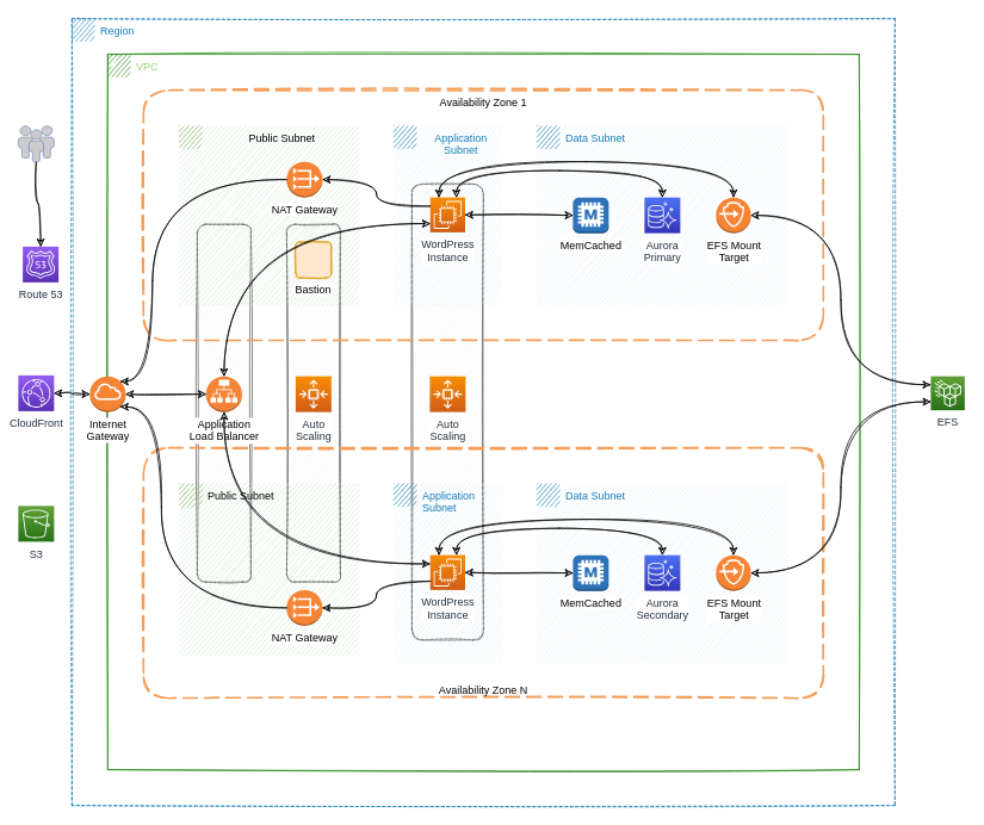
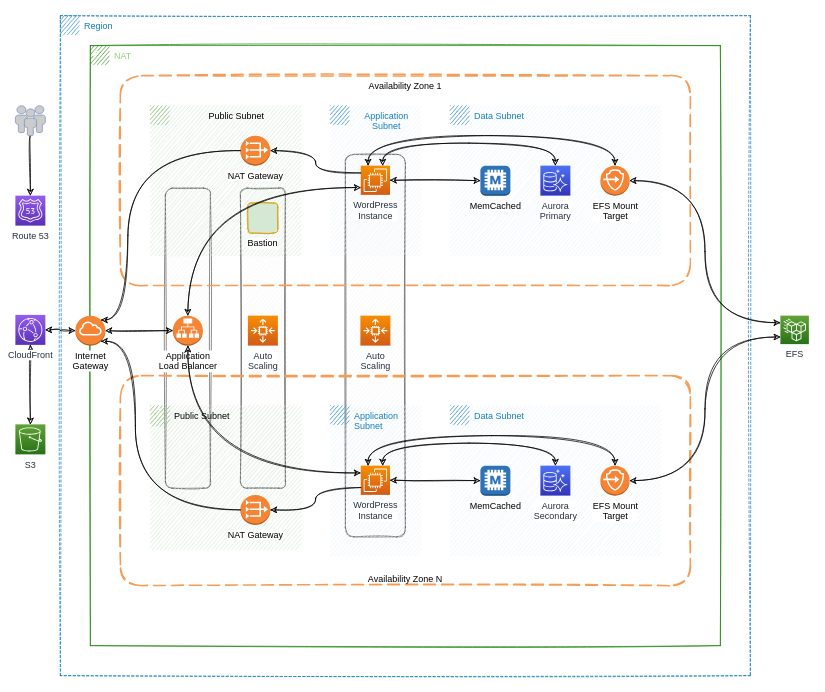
- <mxCell id="9" value="&lt;font color=&quot;#97d077&quot;&gt;VPC&lt;/font&gt;" style="points=[[0,0],[0.25,0],[0.5,0],[0.75,0],[1,0],[1,0.25],[1,0.5],[1,0.75],[1,1],[0.75,1],[0.5,1],[0.25,1],[0,1],[0,0.75],[0,0.5],[0,0.25]];outlineConnect=0;gradientColor=none;html=1;whiteSpace=wrap;fontSize=12;fontStyle=0;container=1;pointerEvents=0;collapsible=0;recursiveResize=0;shape=mxgraph.aws4.group;grIcon=mxgraph.aws4.group_vpc;strokeColor=#248814;fillColor=none;verticalAlign=top;align=left;spacingLeft=30;fontColor=#AAB7B8;dashed=0;sketch=1;" vertex="1" parent="8"><mxGeometry x="40" y="40" width="840" height="800" as="geometry" /></mxCell>
+ <mxCell id="9" value="&lt;font color=&quot;#97d077&quot;&gt;NAT&lt;/font&gt;" style="points=[[0,0],[0.25,0],[0.5,0],[0.75,0],[1,0],[1,0.25],[1,0.5],[1,0.75],[1,1],[0.75,1],[0.5,1],[0.25,1],[0,1],[0,0.75],[0,0.5],[0,0.25]];outlineConnect=0;gradientColor=none;html=1;whiteSpace=wrap;fontSize=12;fontStyle=0;container=1;pointerEvents=0;collapsible=0;recursiveResize=0;shape=mxgraph.aws4.group;grIcon=mxgraph.aws4.group_vpc;strokeColor=#248814;fillColor=none;verticalAlign=top;align=left;spacingLeft=30;fontColor=#AAB7B8;dashed=0;sketch=1;" vertex="1" parent="8"><mxGeometry x="40" y="40" width="840" height="800" as="geometry" /></mxCell>
- <mxCell id="43" value="&lt;span style=&quot;background-color: rgb(255, 255, 255);&quot;&gt;Bastion&lt;/span&gt;" style="rounded=1;whiteSpace=wrap;html=1;labelBackgroundColor=none;sketch=1;strokeColor=#d79b00;fillColor=#ffe6cc;fillStyle=solid;labelPosition=center;verticalLabelPosition=bottom;align=center;verticalAlign=top;" vertex="1" parent="9"><mxGeometry x="210" y="210" width="40" height="40" as="geometry" /></mxCell>
+ <mxCell id="43" value="&lt;span style=&quot;background-color: rgb(255, 255, 255);&quot;&gt;Bastion&lt;/span&gt;" style="rounded=1;whiteSpace=wrap;html=1;labelBackgroundColor=none;sketch=1;strokeColor=#d79b00;fillColor=#d5e8d4;fillStyle=solid;labelPosition=center;verticalLabelPosition=bottom;align=center;verticalAlign=top;" vertex="1" parent="9"><mxGeometry x="210" y="210" width="40" height="40" as="geometry" /></mxCell>
- <mxCell id="4" value="&lt;span style=&quot;background-color: rgb(255, 255, 255);&quot;&gt;Route 53&lt;/span&gt;" style="sketch=0;points=[[0,0,0],[0.25,0,0],[0.5,0,0],[0.75,0,0],[1,0,0],[0,1,0],[0.25,1,0],[0.5,1,0],[0.75,1,0],[1,1,0],[0,0.25,0],[0,0.5,0],[0,0.75,0],[1,0.25,0],[1,0.5,0],[1,0.75,0]];outlineConnect=0;fontColor=#232F3E;gradientColor=#945DF2;gradientDirection=north;fillColor=#5A30B5;strokeColor=#ffffff;dashed=0;verticalLabelPosition=bottom;verticalAlign=top;align=center;html=1;fontSize=12;fontStyle=0;aspect=fixed;shape=mxgraph.aws4.resourceIcon;resIcon=mxgraph.aws4.route_53;" vertex="1" parent="1"><mxGeometry x="25" y="275" width="40" height="40" as="geometry" /></mxCell>
+ <mxCell id="4" value="&lt;span style=&quot;background-color: rgb(255, 255, 255);&quot;&gt;Route 53&lt;/span&gt;" style="sketch=0;points=[[0,0,0],[0.25,0,0],[0.5,0,0],[0.75,0,0],[1,0,0],[0,1,0],[0.25,1,0],[0.5,1,0],[0.75,1,0],[1,1,0],[0,0.25,0],[0,0.5,0],[0,0.75,0],[1,0.25,0],[1,0.5,0],[1,0.75,0]];outlineConnect=0;fontColor=#232F3E;gradientColor=#945DF2;gradientDirection=north;fillColor=#5A30B5;strokeColor=#ffffff;dashed=0;verticalLabelPosition=bottom;verticalAlign=top;align=center;html=1;fontSize=12;fontStyle=0;aspect=fixed;shape=mxgraph.aws4.resourceIcon;resIcon=mxgraph.aws4.route_53;" vertex="1" parent="1"><mxGeometry x="20" y="260" width="40" height="40" as="geometry" /></mxCell>
+ <mxCell id="6" style="edgeStyle=orthogonalEdgeStyle;curved=1;rounded=0;sketch=1;orthogonalLoop=1;jettySize=auto;html=1;exitX=0.5;exitY=1;exitDx=0;exitDy=0;exitPerimeter=0;entryX=0.5;entryY=0;entryDx=0;entryDy=0;entryPerimeter=0;fontColor=#000000;startArrow=classic;startFill=1;endArrow=classic;endFill=1;" edge="1" parent="1" source="7" target="49"><mxGeometry relative="1" as="geometry" /></mxCell>
